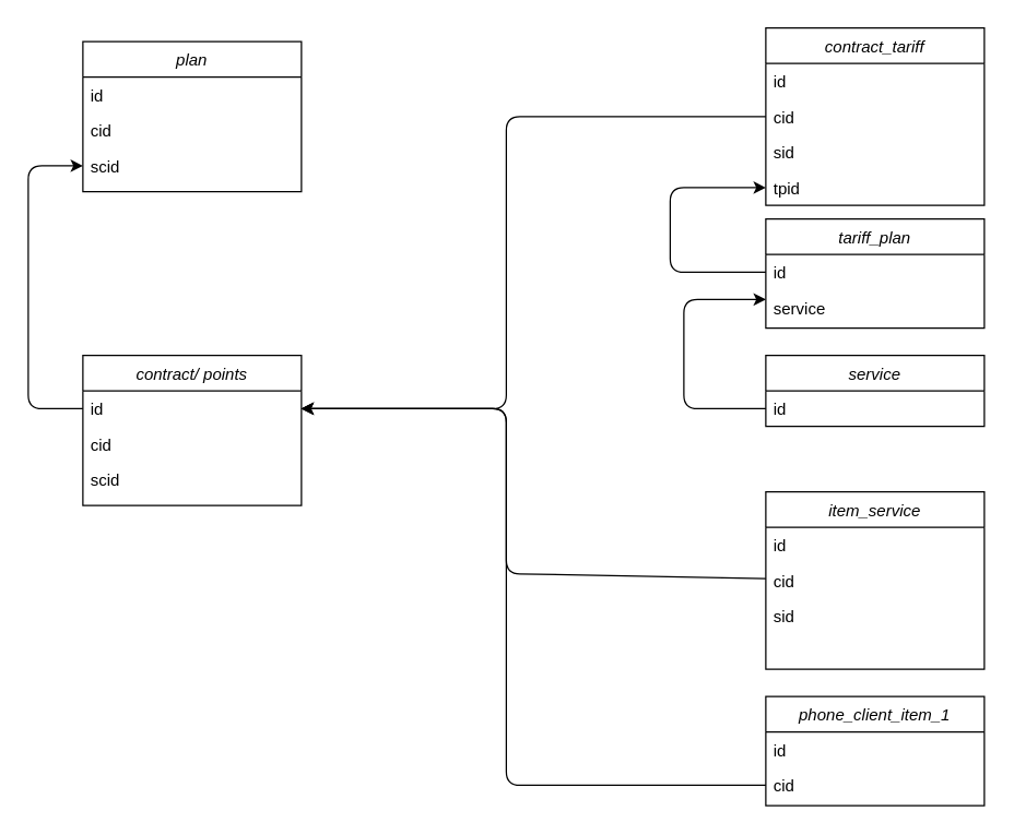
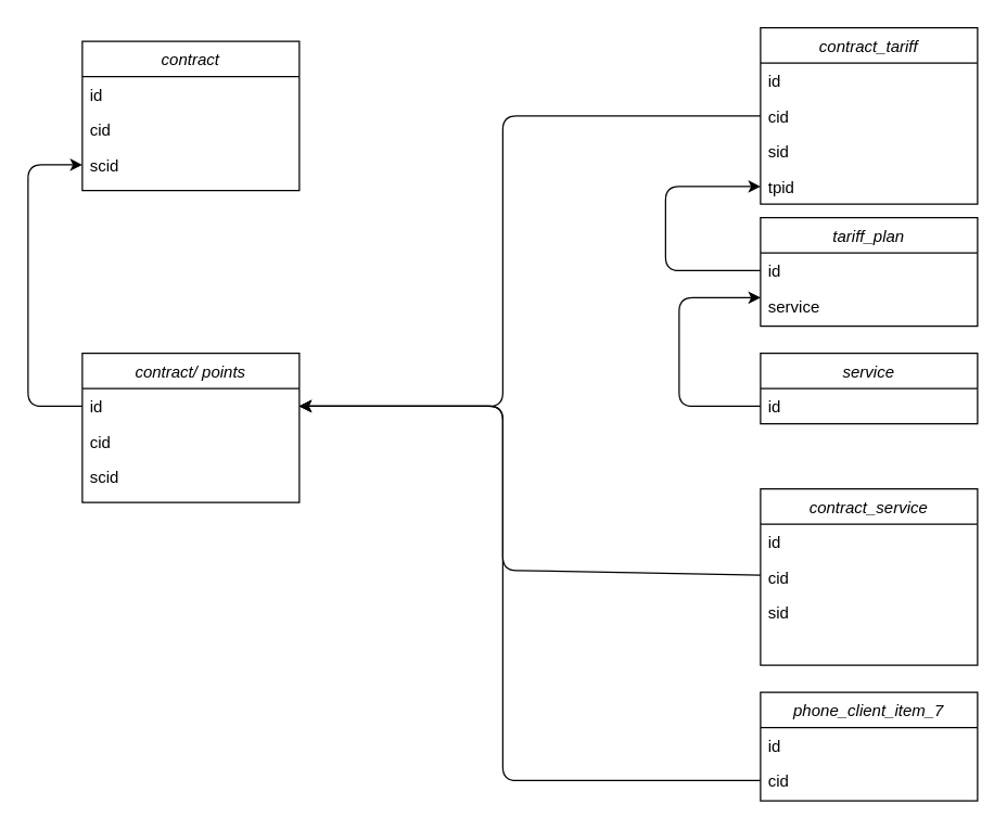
- <mxCell id="2" value="plan" style="swimlane;fontStyle=2;align=center;verticalAlign=top;childLayout=stackLayout;horizontal=1;startSize=26;horizontalStack=0;resizeParent=1;resizeLast=0;collapsible=1;marginBottom=0;rounded=0;shadow=0;strokeWidth=1;" parent="1" vertex="1"><mxGeometry x="60" y="30" width="160" height="110" as="geometry"><mxRectangle x="230" y="140" width="160" height="26" as="alternateBounds" /></mxGeometry></mxCell>
+ <mxCell id="2" value="contract" style="swimlane;fontStyle=2;align=center;verticalAlign=top;childLayout=stackLayout;horizontal=1;startSize=26;horizontalStack=0;resizeParent=1;resizeLast=0;collapsible=1;marginBottom=0;rounded=0;shadow=0;strokeWidth=1;" parent="1" vertex="1"><mxGeometry x="60" y="30" width="160" height="110" as="geometry"><mxRectangle x="230" y="140" width="160" height="26" as="alternateBounds" /></mxGeometry></mxCell>
- <mxCell id="6" value="item_service" style="swimlane;fontStyle=2;align=center;verticalAlign=top;childLayout=stackLayout;horizontal=1;startSize=26;horizontalStack=0;resizeParent=1;resizeLast=0;collapsible=1;marginBottom=0;rounded=0;shadow=0;strokeWidth=1;" vertex="1" parent="1"><mxGeometry x="560" y="360" width="160" height="130" as="geometry"><mxRectangle x="230" y="140" width="160" height="26" as="alternateBounds" /></mxGeometry></mxCell>
+ <mxCell id="6" value="contract_service" style="swimlane;fontStyle=2;align=center;verticalAlign=top;childLayout=stackLayout;horizontal=1;startSize=26;horizontalStack=0;resizeParent=1;resizeLast=0;collapsible=1;marginBottom=0;rounded=0;shadow=0;strokeWidth=1;" vertex="1" parent="1"><mxGeometry x="560" y="360" width="160" height="130" as="geometry"><mxRectangle x="230" y="140" width="160" height="26" as="alternateBounds" /></mxGeometry></mxCell>
- <mxCell id="27" value="phone_client_item_1" style="swimlane;fontStyle=2;align=center;verticalAlign=top;childLayout=stackLayout;horizontal=1;startSize=26;horizontalStack=0;resizeParent=1;resizeLast=0;collapsible=1;marginBottom=0;rounded=0;shadow=0;strokeWidth=1;" vertex="1" parent="1"><mxGeometry x="560" y="510" width="160" height="80" as="geometry"><mxRectangle x="230" y="140" width="160" height="26" as="alternateBounds" /></mxGeometry></mxCell>
+ <mxCell id="27" value="phone_client_item_7" style="swimlane;fontStyle=2;align=center;verticalAlign=top;childLayout=stackLayout;horizontal=1;startSize=26;horizontalStack=0;resizeParent=1;resizeLast=0;collapsible=1;marginBottom=0;rounded=0;shadow=0;strokeWidth=1;" vertex="1" parent="1"><mxGeometry x="560" y="510" width="160" height="80" as="geometry"><mxRectangle x="230" y="140" width="160" height="26" as="alternateBounds" /></mxGeometry></mxCell>
